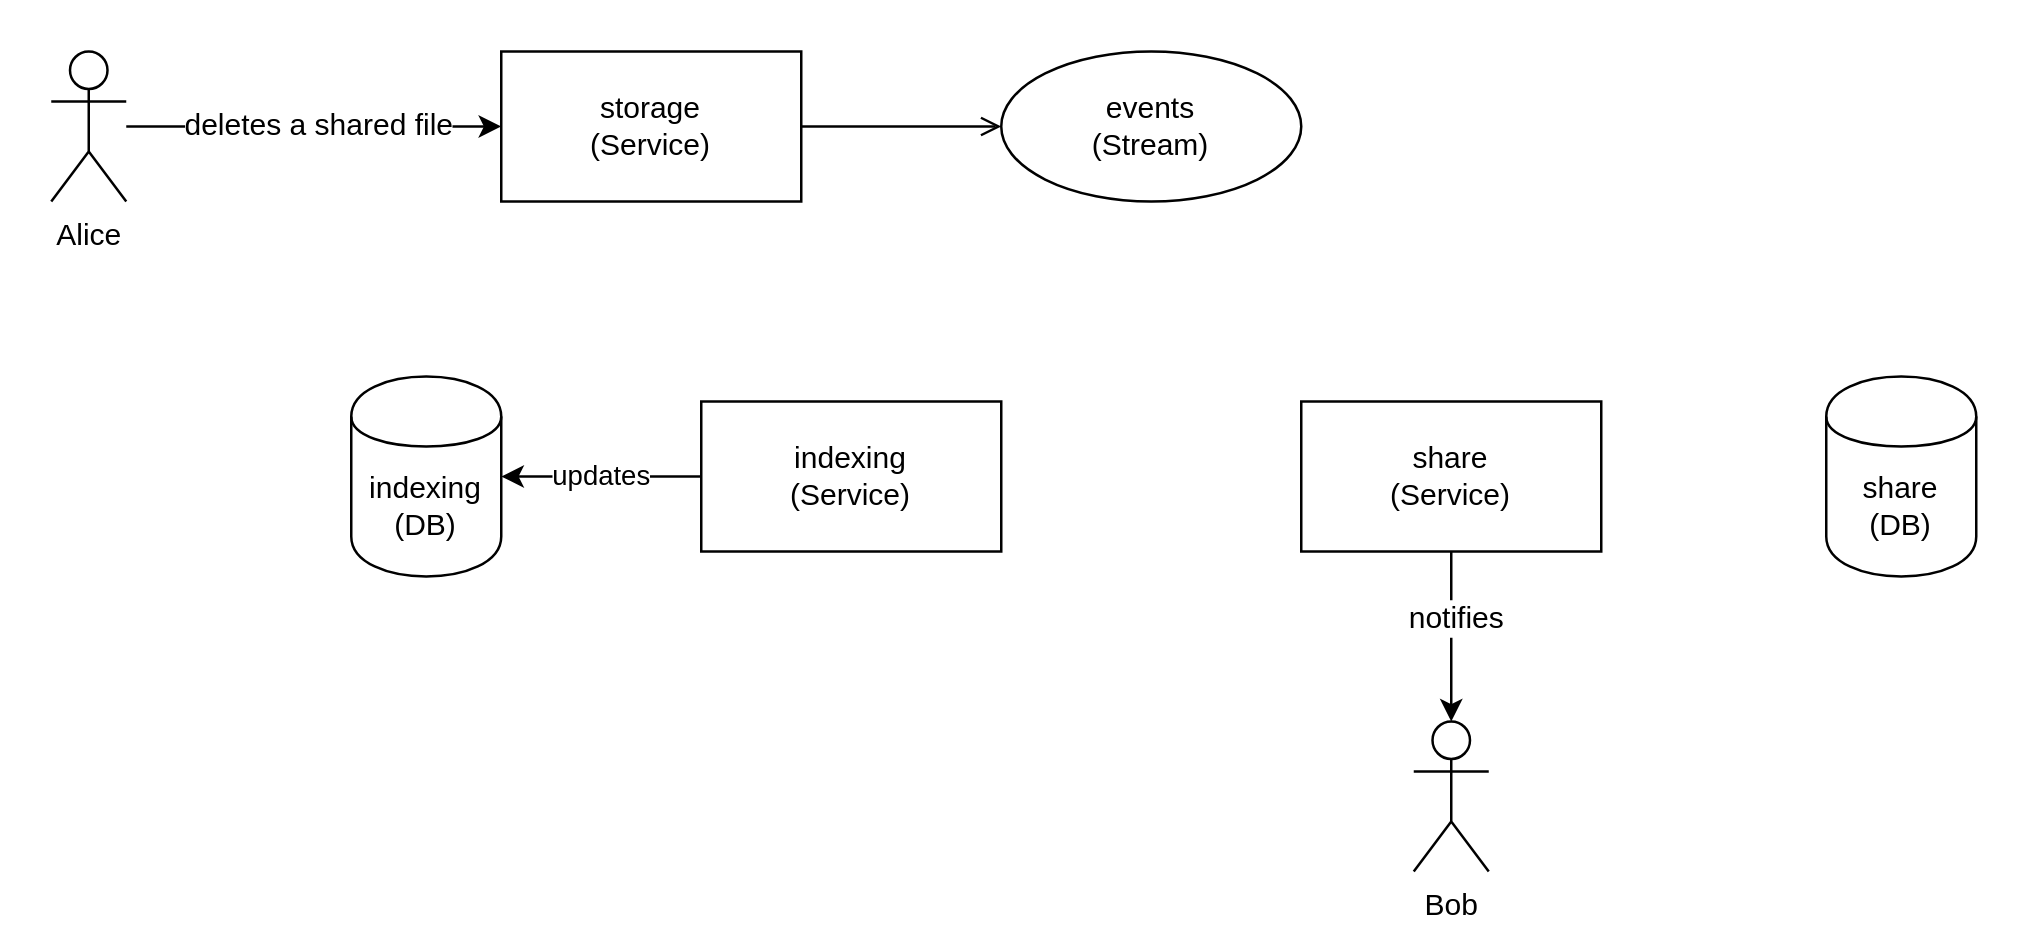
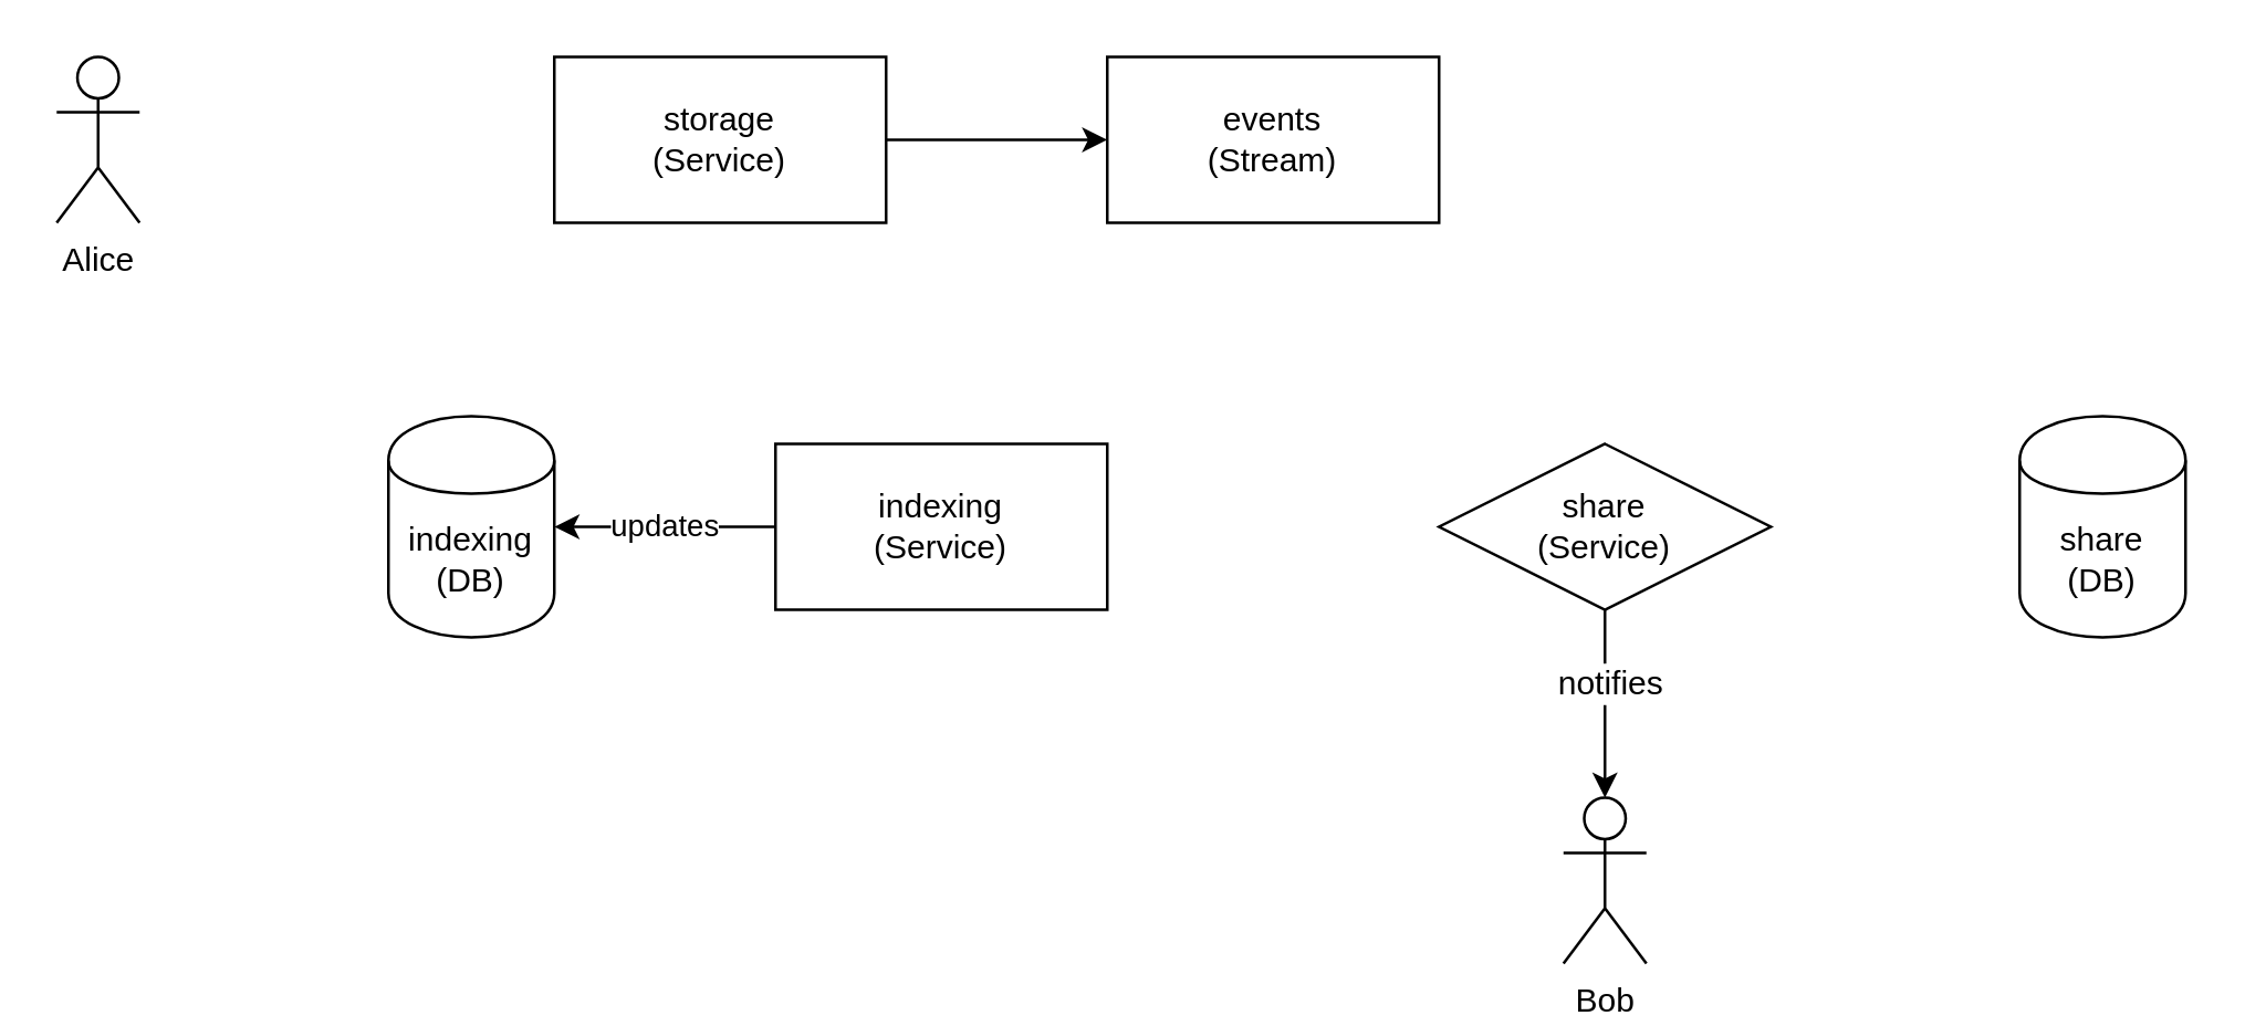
- <mxCell id="2" value="" style="edgeStyle=orthogonalEdgeStyle;rounded=0;orthogonalLoop=1;jettySize=auto;html=1;" edge="1" parent="1" source="4" target="6"><mxGeometry relative="1" as="geometry" /></mxCell>
- <mxCell id="3" value="deletes a shared file" style="text;html=1;resizable=0;points=[];align=center;verticalAlign=middle;labelBackgroundColor=#ffffff;" vertex="1" connectable="0" parent="2"><mxGeometry x="-0.4" y="3" relative="1" as="geometry"><mxPoint x="31" y="2" as="offset" /></mxGeometry></mxCell>
- <mxCell id="5" value="" style="edgeStyle=orthogonalEdgeStyle;rounded=0;orthogonalLoop=1;jettySize=auto;html=1;endArrow=open;" edge="1" parent="1" source="6" target="7"><mxGeometry relative="1" as="geometry" /></mxCell>
+ <mxCell id="5" value="" style="edgeStyle=orthogonalEdgeStyle;rounded=0;orthogonalLoop=1;jettySize=auto;html=1;" edge="1" parent="1" source="6" target="7"><mxGeometry relative="1" as="geometry" /></mxCell>
- <mxCell id="7" value="&lt;div&gt;events&lt;/div&gt;&lt;div&gt;(Stream)&lt;br&gt;&lt;/div&gt;" style="ellipse;whiteSpace=wrap;html=1;" vertex="1" parent="1"><mxGeometry x="400" y="20" width="120" height="60" as="geometry" /></mxCell>
+ <mxCell id="7" value="&lt;div&gt;events&lt;/div&gt;&lt;div&gt;(Stream)&lt;br&gt;&lt;/div&gt;" style="rounded=0;whiteSpace=wrap;html=1;" vertex="1" parent="1"><mxGeometry x="400" y="20" width="120" height="60" as="geometry" /></mxCell>
- <mxCell id="12" value="&lt;div&gt;share&lt;/div&gt;&lt;div&gt;(Service)&lt;br&gt;&lt;/div&gt;" style="rounded=0;whiteSpace=wrap;html=1;" vertex="1" parent="1"><mxGeometry x="520" y="160" width="120" height="60" as="geometry" /></mxCell>
+ <mxCell id="12" value="&lt;div&gt;share&lt;/div&gt;&lt;div&gt;(Service)&lt;br&gt;&lt;/div&gt;" style="rhombus;whiteSpace=wrap;html=1;" vertex="1" parent="1"><mxGeometry x="520" y="160" width="120" height="60" as="geometry" /></mxCell>
